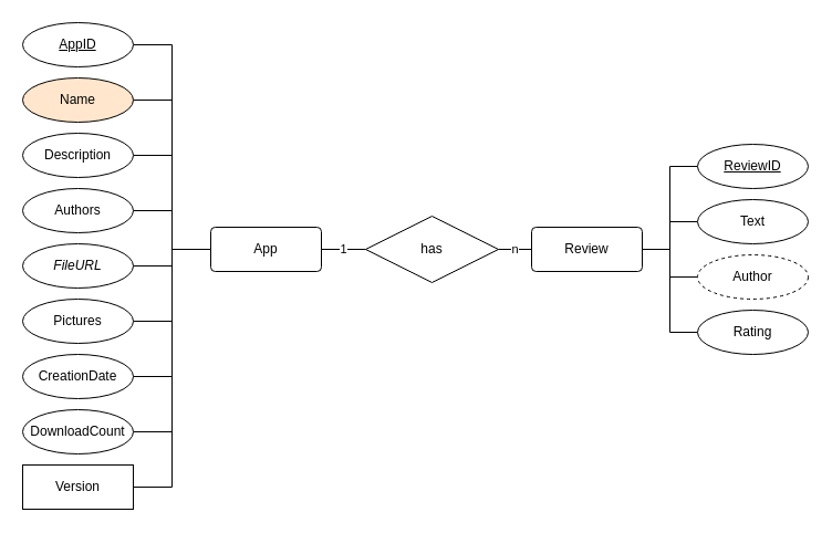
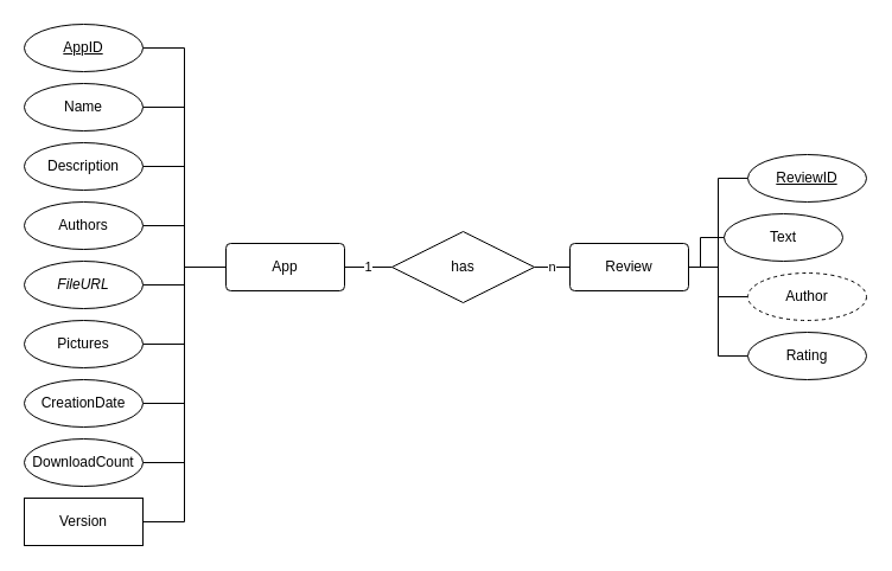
- <mxCell id="7" value="Name" style="ellipse;whiteSpace=wrap;html=1;align=center;fillColor=#ffe6cc;" parent="1" vertex="1"><mxGeometry x="20" y="70" width="100" height="40" as="geometry" /></mxCell>
+ <mxCell id="7" value="Name" style="ellipse;whiteSpace=wrap;html=1;align=center;" parent="1" vertex="1"><mxGeometry x="20" y="70" width="100" height="40" as="geometry" /></mxCell>
- <mxCell id="21" value="Text" style="ellipse;whiteSpace=wrap;html=1;align=center;" parent="1" vertex="1"><mxGeometry x="630" y="180" width="100" height="40" as="geometry" /></mxCell>
+ <mxCell id="21" value="Text" style="ellipse;whiteSpace=wrap;html=1;align=center;" parent="1" vertex="1"><mxGeometry x="610" y="180" width="100" height="40" as="geometry" /></mxCell>
